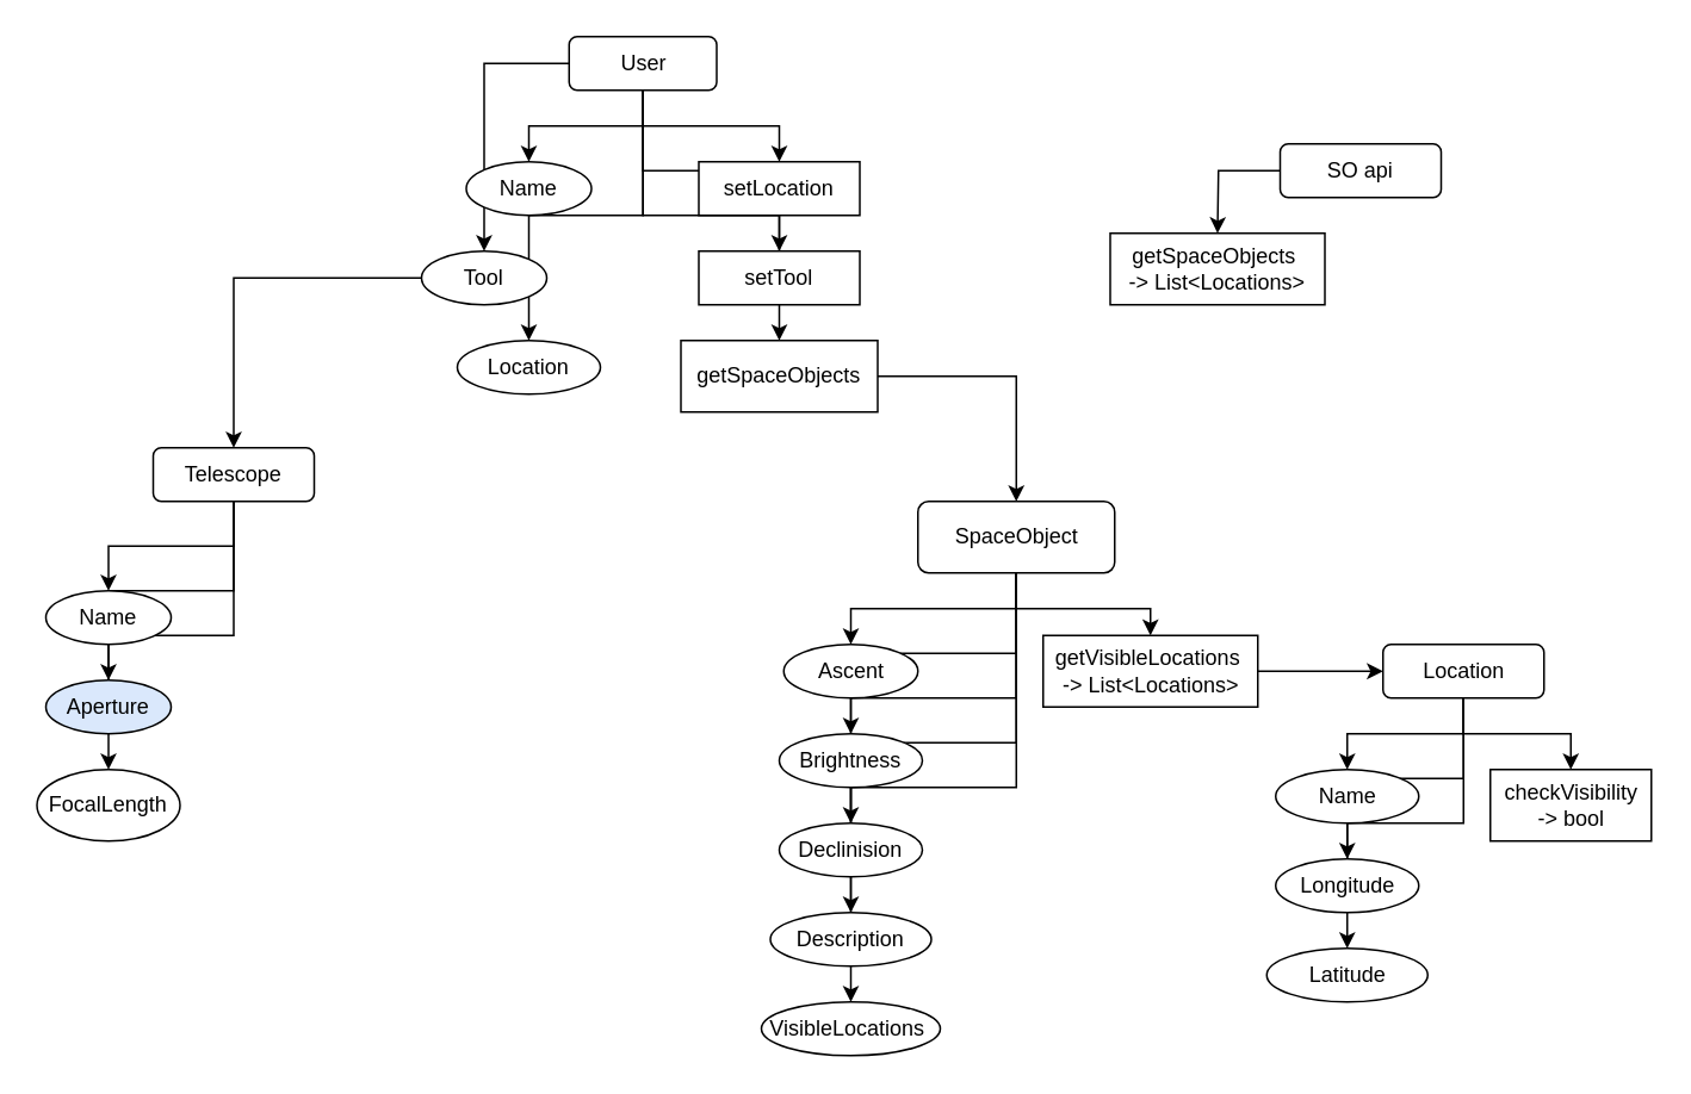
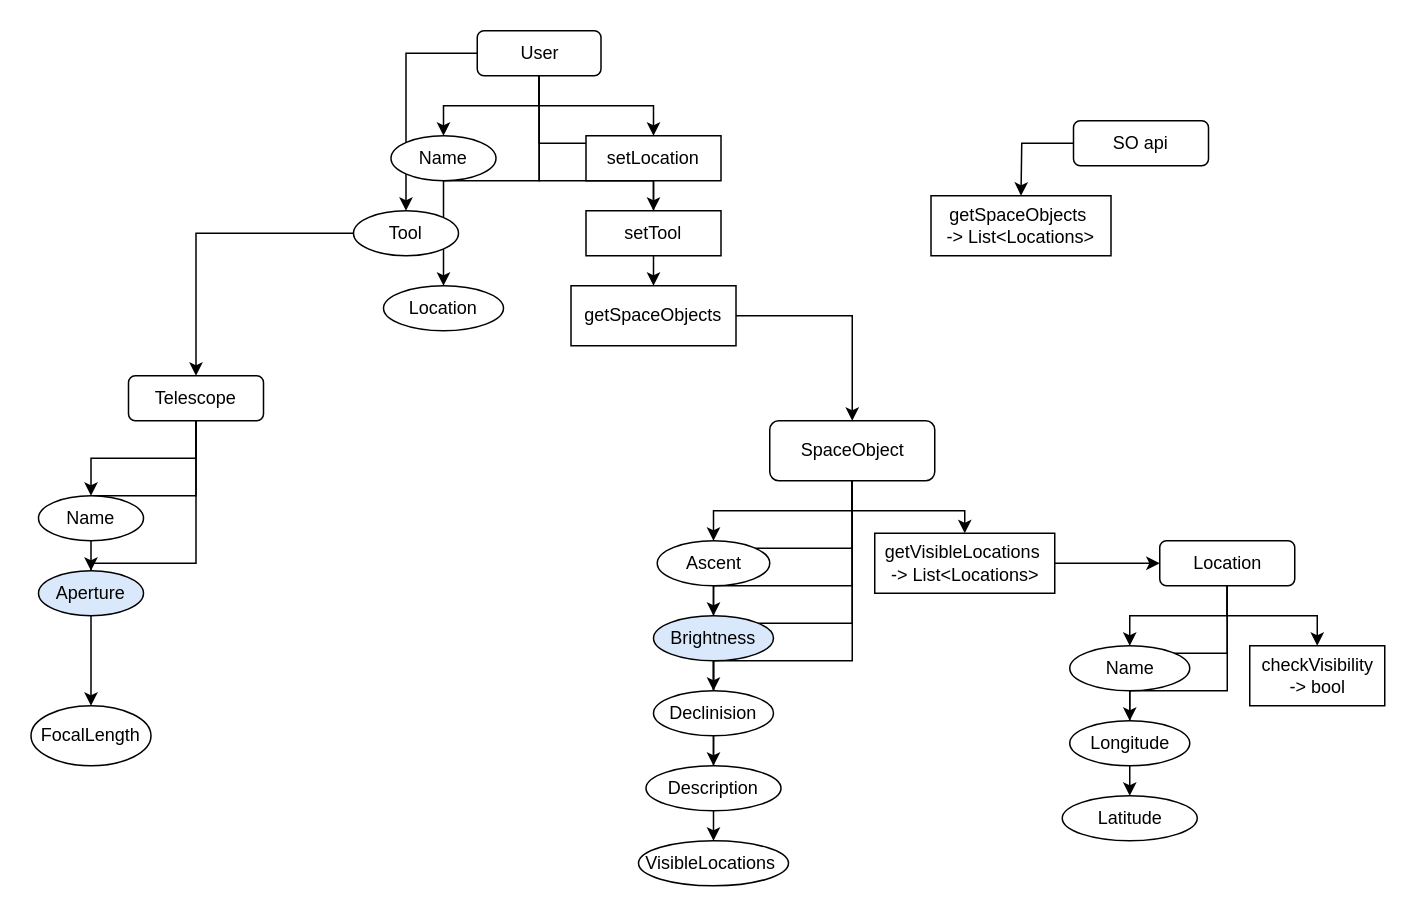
- <mxCell id="11" value="Brightness" style="ellipse;whiteSpace=wrap;html=1;" vertex="1" parent="1"><mxGeometry x="435" y="410" width="80" height="30" as="geometry" /></mxCell>
+ <mxCell id="11" value="Brightness" style="ellipse;whiteSpace=wrap;html=1;fillColor=#dae8fc;" vertex="1" parent="1"><mxGeometry x="435" y="410" width="80" height="30" as="geometry" /></mxCell>
- <mxCell id="46" value="FocalLength" style="ellipse;whiteSpace=wrap;html=1;" vertex="1" parent="1"><mxGeometry x="20" y="430" width="80" height="40" as="geometry" /></mxCell>
+ <mxCell id="46" value="FocalLength" style="ellipse;whiteSpace=wrap;html=1;" vertex="1" parent="1"><mxGeometry x="20" y="470" width="80" height="40" as="geometry" /></mxCell>
